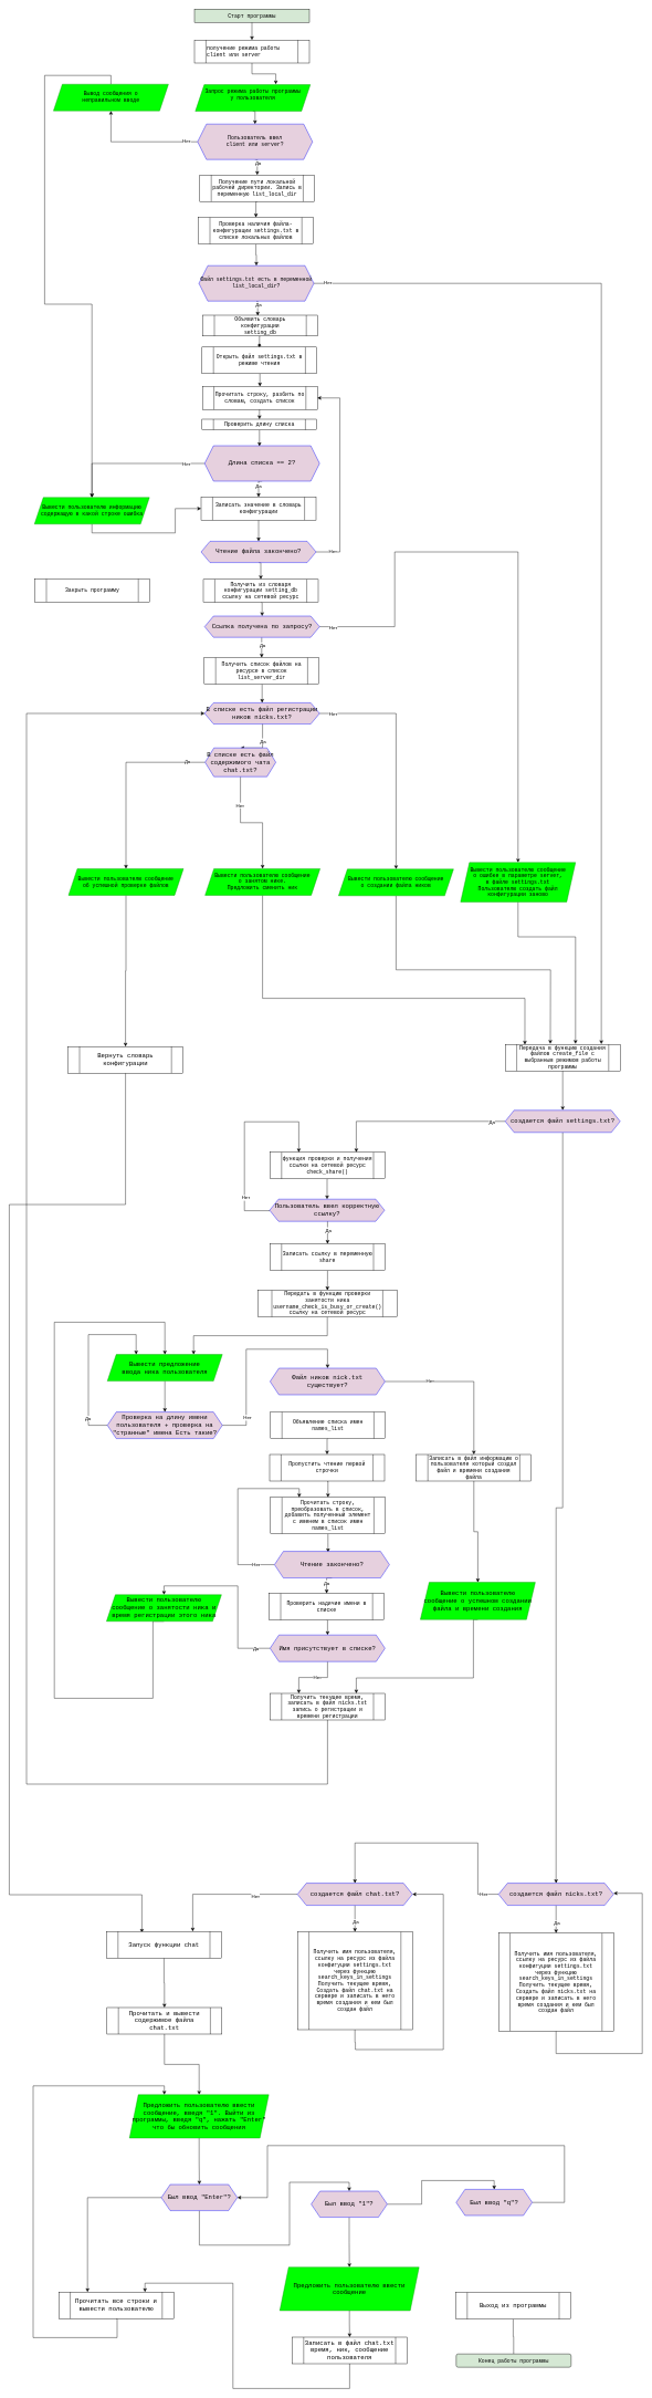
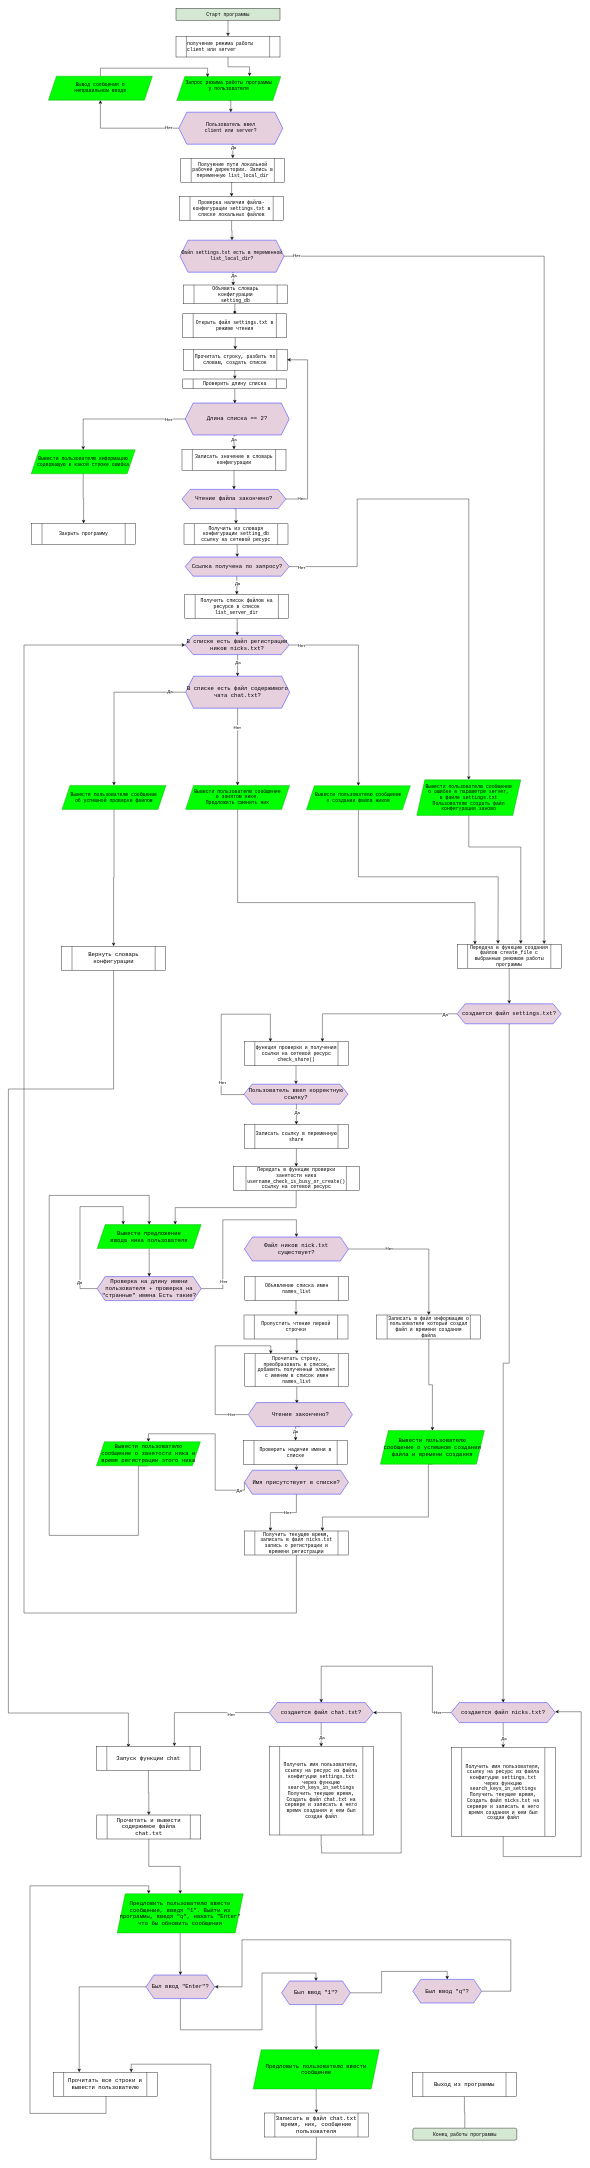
- <mxCell id="13" style="edgeStyle=orthogonalEdgeStyle;rounded=0;orthogonalLoop=1;jettySize=auto;html=1;exitX=0.5;exitY=0;exitDx=0;exitDy=0;" edge="1" parent="1" source="14" target="50"><mxGeometry relative="1" as="geometry" /></mxCell>
+ <mxCell id="13" style="edgeStyle=orthogonalEdgeStyle;rounded=0;orthogonalLoop=1;jettySize=auto;html=1;exitX=0.5;exitY=0;exitDx=0;exitDy=0;entryX=0.296;entryY=0.017;entryDx=0;entryDy=0;entryPerimeter=0;" edge="1" parent="1" source="14" target="7"><mxGeometry relative="1" as="geometry" /></mxCell>
- <mxCell id="49" style="edgeStyle=orthogonalEdgeStyle;rounded=0;orthogonalLoop=1;jettySize=auto;html=1;exitX=0.5;exitY=1;exitDx=0;exitDy=0;" edge="1" parent="1" source="50" target="53"><mxGeometry relative="1" as="geometry" /></mxCell>
+ <mxCell id="49" style="edgeStyle=orthogonalEdgeStyle;rounded=0;orthogonalLoop=1;jettySize=auto;html=1;exitX=0.5;exitY=1;exitDx=0;exitDy=0;entryX=0.5;entryY=0;entryDx=0;entryDy=0;" edge="1" parent="1" source="50" target="51"><mxGeometry relative="1" as="geometry" /></mxCell>
- <mxCell id="78" value="В списке есть файл содержимого чата chat.txt?" style="shape=hexagon;perimeter=hexagonPerimeter2;whiteSpace=wrap;html=1;fixedSize=1;fontFamily=Courier New;fontSize=14;strokeColor=#0000FF;fillColor=#E6D0DE;" vertex="1" parent="1"><mxGeometry x="463" y="1690" width="160" height="65" as="geometry" /></mxCell>
+ <mxCell id="78" value="В списке есть файл содержимого чата chat.txt?" style="shape=hexagon;perimeter=hexagonPerimeter2;whiteSpace=wrap;html=1;fixedSize=1;fontFamily=Courier New;fontSize=14;strokeColor=#0000FF;fillColor=#E6D0DE;" vertex="1" parent="1"><mxGeometry x="463" y="1690" width="260" height="80" as="geometry" /></mxCell>
- <mxCell id="122" value="Имя присутствует в списке?" style="shape=hexagon;perimeter=hexagonPerimeter2;whiteSpace=wrap;html=1;fixedSize=1;fontFamily=Courier New;fontSize=14;strokeColor=#0000FF;fillColor=#E6D0DE;" vertex="1" parent="1"><mxGeometry x="610" y="3695" width="260" height="60" as="geometry" /></mxCell>
+ <mxCell id="122" value="Имя присутствует в списке?" style="shape=hexagon;perimeter=hexagonPerimeter2;whiteSpace=wrap;html=1;fixedSize=1;fontFamily=Courier New;fontSize=14;strokeColor=#0000FF;fillColor=#E6D0DE;" vertex="1" parent="1"><mxGeometry x="610" y="3675" width="260" height="60" as="geometry" /></mxCell>
